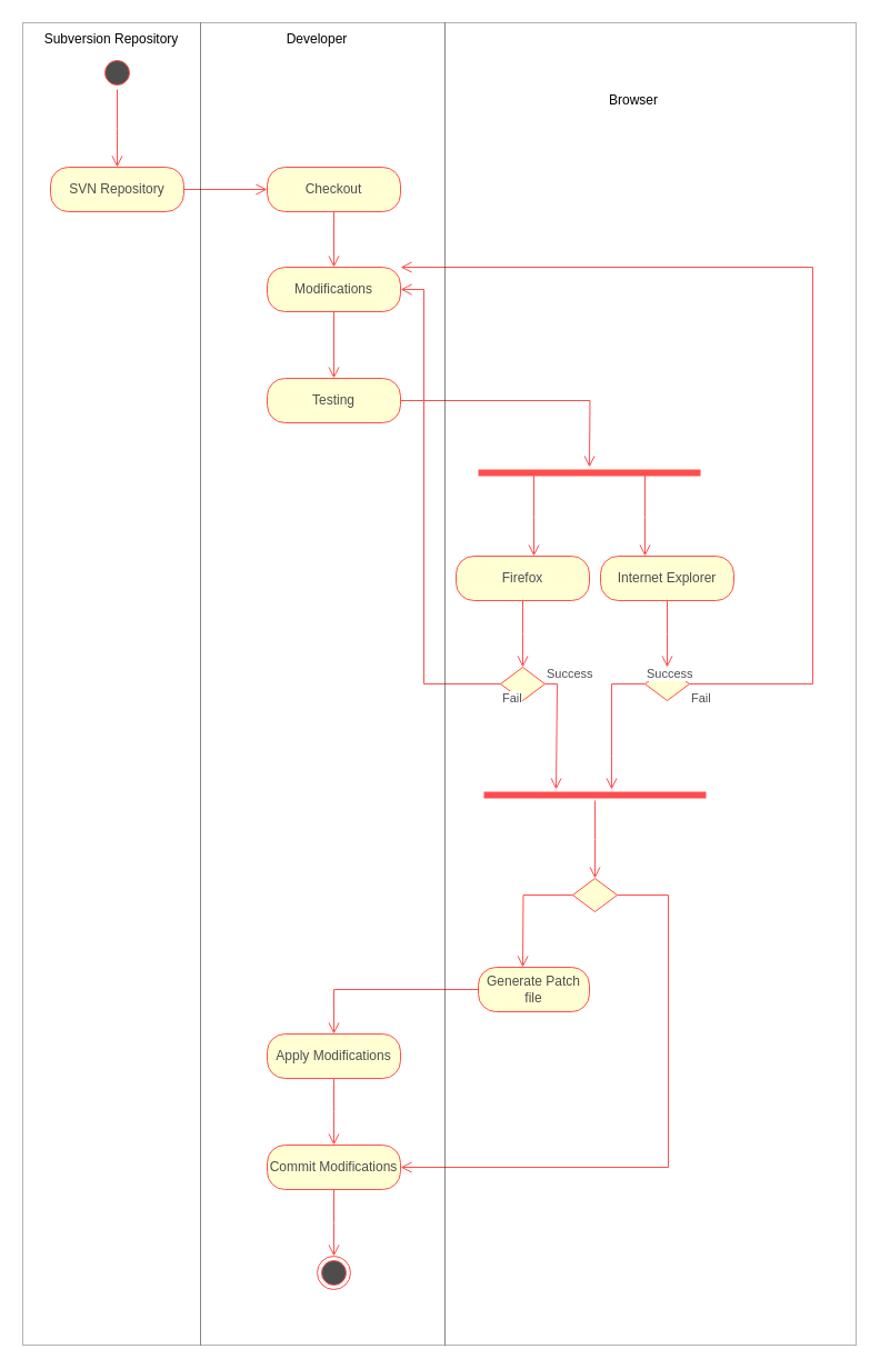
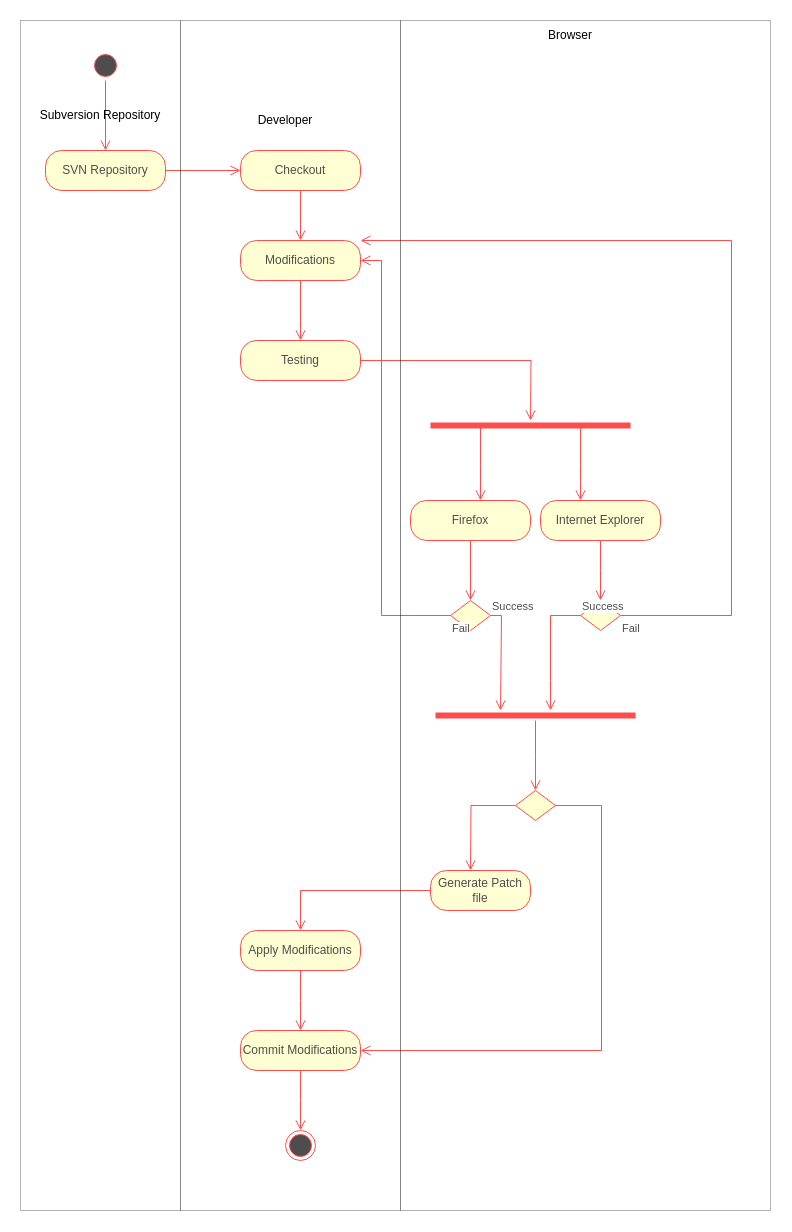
- <mxCell id="40" value="Subversion Repository" style="text;html=1;strokeColor=none;fillColor=none;align=center;verticalAlign=middle;whiteSpace=wrap;rounded=0;" vertex="1" parent="1"><mxGeometry x="35" y="20" width="130" height="30" as="geometry" /></mxCell>
+ <mxCell id="40" value="Subversion Repository" style="text;html=1;strokeColor=none;fillColor=none;align=center;verticalAlign=middle;whiteSpace=wrap;rounded=0;" vertex="1" parent="1"><mxGeometry x="35" y="100" width="130" height="30" as="geometry" /></mxCell>
- <mxCell id="41" value="Developer" style="text;html=1;strokeColor=none;fillColor=none;align=center;verticalAlign=middle;whiteSpace=wrap;rounded=0;" vertex="1" parent="1"><mxGeometry x="255" y="20" width="60" height="30" as="geometry" /></mxCell>
+ <mxCell id="41" value="Developer" style="text;html=1;strokeColor=none;fillColor=none;align=center;verticalAlign=middle;whiteSpace=wrap;rounded=0;" vertex="1" parent="1"><mxGeometry x="255" y="105" width="60" height="30" as="geometry" /></mxCell>
- <mxCell id="42" value="Browser" style="text;html=1;strokeColor=none;fillColor=none;align=center;verticalAlign=middle;whiteSpace=wrap;rounded=0;" vertex="1" parent="1"><mxGeometry x="540" y="75" width="60" height="30" as="geometry" /></mxCell>
+ <mxCell id="42" value="Browser" style="text;html=1;strokeColor=none;fillColor=none;align=center;verticalAlign=middle;whiteSpace=wrap;rounded=0;" vertex="1" parent="1"><mxGeometry x="540" y="20" width="60" height="30" as="geometry" /></mxCell>
